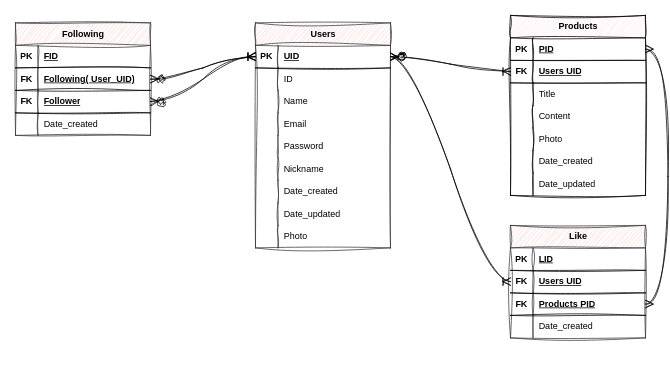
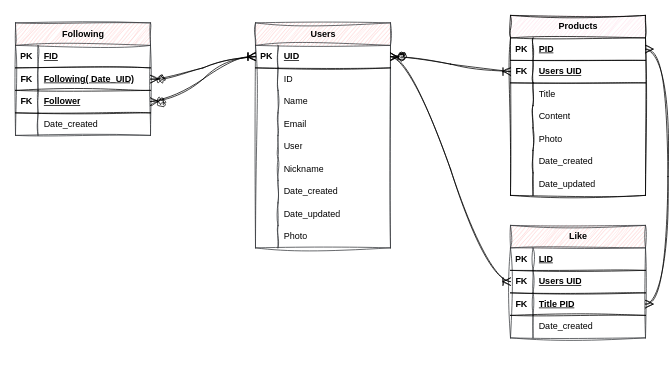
- <mxCell id="72" value="Following( User_UID)" style="shape=partialRectangle;connectable=0;fillColor=none;top=0;left=0;bottom=0;right=0;align=left;spacingLeft=6;fontStyle=5;overflow=hidden;whiteSpace=wrap;html=1;labelBackgroundColor=none;sketch=1;curveFitting=1;jiggle=2;" parent="70" vertex="1"><mxGeometry x="30" width="150" height="30" as="geometry"><mxRectangle width="150" height="30" as="alternateBounds" /></mxGeometry></mxCell>
+ <mxCell id="72" value="Following( Date_UID)" style="shape=partialRectangle;connectable=0;fillColor=none;top=0;left=0;bottom=0;right=0;align=left;spacingLeft=6;fontStyle=5;overflow=hidden;whiteSpace=wrap;html=1;labelBackgroundColor=none;sketch=1;curveFitting=1;jiggle=2;" parent="70" vertex="1"><mxGeometry x="30" width="150" height="30" as="geometry"><mxRectangle width="150" height="30" as="alternateBounds" /></mxGeometry></mxCell>
- <mxCell id="17" value="Password" style="shape=partialRectangle;connectable=0;fillColor=none;top=0;left=0;bottom=0;right=0;align=left;spacingLeft=6;overflow=hidden;whiteSpace=wrap;html=1;labelBackgroundColor=none;sketch=1;curveFitting=1;jiggle=2;" parent="15" vertex="1"><mxGeometry x="30" width="150" height="30" as="geometry"><mxRectangle width="150" height="30" as="alternateBounds" /></mxGeometry></mxCell>
+ <mxCell id="17" value="User" style="shape=partialRectangle;connectable=0;fillColor=none;top=0;left=0;bottom=0;right=0;align=left;spacingLeft=6;overflow=hidden;whiteSpace=wrap;html=1;labelBackgroundColor=none;sketch=1;curveFitting=1;jiggle=2;" parent="15" vertex="1"><mxGeometry x="30" width="150" height="30" as="geometry"><mxRectangle width="150" height="30" as="alternateBounds" /></mxGeometry></mxCell>
- <mxCell id="61" value="Products PID" style="shape=partialRectangle;connectable=0;fillColor=none;top=0;left=0;bottom=0;right=0;align=left;spacingLeft=6;fontStyle=5;overflow=hidden;whiteSpace=wrap;html=1;labelBackgroundColor=none;sketch=1;curveFitting=1;jiggle=2;" parent="59" vertex="1"><mxGeometry x="30" width="150" height="30" as="geometry"><mxRectangle width="150" height="30" as="alternateBounds" /></mxGeometry></mxCell>
+ <mxCell id="61" value="Title PID" style="shape=partialRectangle;connectable=0;fillColor=none;top=0;left=0;bottom=0;right=0;align=left;spacingLeft=6;fontStyle=5;overflow=hidden;whiteSpace=wrap;html=1;labelBackgroundColor=none;sketch=1;curveFitting=1;jiggle=2;" parent="59" vertex="1"><mxGeometry x="30" width="150" height="30" as="geometry"><mxRectangle width="150" height="30" as="alternateBounds" /></mxGeometry></mxCell>
